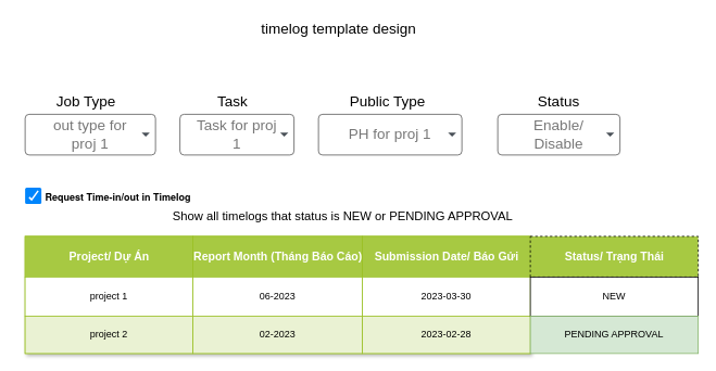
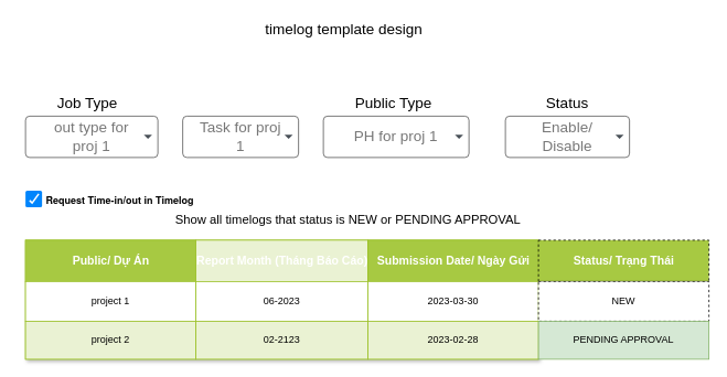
- <mxCell id="14" value="Task" style="text;html=1;strokeColor=none;fillColor=none;align=center;verticalAlign=middle;whiteSpace=wrap;rounded=0;fontSize=18;" parent="1" vertex="1"><mxGeometry x="200" y="110" width="170" height="30" as="geometry" /></mxCell>
- <mxCell id="18" value="&lt;font style=&quot;font-size: 14px;&quot;&gt;Project/ Dự Án&lt;/font&gt;" style="connectable=0;recursiveResize=0;strokeColor=inherit;fillColor=#A7C942;align=center;fontStyle=1;fontColor=#FFFFFF;html=1;" parent="17" vertex="1"><mxGeometry width="206" height="50" as="geometry"><mxRectangle width="206" height="50" as="alternateBounds" /></mxGeometry></mxCell>
+ <mxCell id="18" value="&lt;font style=&quot;font-size: 14px;&quot;&gt;Public/ Dự Án&lt;/font&gt;" style="connectable=0;recursiveResize=0;strokeColor=inherit;fillColor=#A7C942;align=center;fontStyle=1;fontColor=#FFFFFF;html=1;" parent="17" vertex="1"><mxGeometry width="206" height="50" as="geometry"><mxRectangle width="206" height="50" as="alternateBounds" /></mxGeometry></mxCell>
- <mxCell id="19" value="&lt;font style=&quot;font-size: 14px;&quot;&gt;Report Month (Tháng Báo Cáo)&lt;/font&gt;" style="connectable=1;recursiveResize=0;strokeColor=inherit;fillColor=#A7C942;align=center;fontStyle=1;fontColor=#FFFFFF;html=1;movable=1;resizable=1;rotatable=1;deletable=1;editable=1;locked=0;" parent="17" vertex="1"><mxGeometry x="206" width="208" height="50" as="geometry"><mxRectangle width="208" height="50" as="alternateBounds" /></mxGeometry></mxCell>
+ <mxCell id="19" value="&lt;font style=&quot;font-size: 14px;&quot;&gt;Report Month (Tháng Báo Cáo)&lt;/font&gt;" style="connectable=1;recursiveResize=0;strokeColor=inherit;fillColor=#eaf2d3;align=center;fontStyle=1;fontColor=#FFFFFF;html=1;movable=1;resizable=1;rotatable=1;deletable=1;editable=1;locked=0;" parent="17" vertex="1"><mxGeometry x="206" width="208" height="50" as="geometry"><mxRectangle width="208" height="50" as="alternateBounds" /></mxGeometry></mxCell>
- <mxCell id="20" value="&lt;font style=&quot;font-size: 14px;&quot;&gt;Submission Date/ Báo Gửi&lt;/font&gt;" style="connectable=1;recursiveResize=0;strokeColor=inherit;fillColor=#A7C942;align=center;fontStyle=1;fontColor=#FFFFFF;html=1;movable=1;resizable=1;rotatable=1;deletable=1;editable=1;locked=0;" parent="17" vertex="1"><mxGeometry x="414" width="206" height="50" as="geometry"><mxRectangle width="206" height="50" as="alternateBounds" /></mxGeometry></mxCell>
+ <mxCell id="20" value="&lt;font style=&quot;font-size: 14px;&quot;&gt;Submission Date/ Ngày Gửi&lt;/font&gt;" style="connectable=1;recursiveResize=0;strokeColor=inherit;fillColor=#A7C942;align=center;fontStyle=1;fontColor=#FFFFFF;html=1;movable=1;resizable=1;rotatable=1;deletable=1;editable=1;locked=0;" parent="17" vertex="1"><mxGeometry x="414" width="206" height="50" as="geometry"><mxRectangle width="206" height="50" as="alternateBounds" /></mxGeometry></mxCell>
- <mxCell id="30" value="NEW" style="connectable=1;recursiveResize=0;strokeColor=inherit;fillColor=inherit;align=center;whiteSpace=wrap;html=1;movable=1;resizable=1;rotatable=1;deletable=1;editable=1;locked=0;" parent="1" vertex="1"><mxGeometry x="650" y="340" width="206" height="48" as="geometry"><mxRectangle width="206" height="48" as="alternateBounds" /></mxGeometry></mxCell>
+ <mxCell id="30" value="NEW" style="connectable=1;recursiveResize=0;strokeColor=inherit;fillColor=inherit;align=center;whiteSpace=wrap;html=1;movable=1;resizable=1;rotatable=1;deletable=1;editable=1;locked=0;dashed=1;" parent="1" vertex="1"><mxGeometry x="650" y="340" width="206" height="48" as="geometry"><mxRectangle width="206" height="48" as="alternateBounds" /></mxGeometry></mxCell>
- <mxCell id="27" value="02-2023" style="connectable=0;recursiveResize=0;strokeColor=inherit;fillColor=inherit;whiteSpace=wrap;html=1;movable=0;resizable=0;rotatable=0;deletable=0;editable=0;locked=1;" parent="25" vertex="1"><mxGeometry x="206" width="208" height="46" as="geometry"><mxRectangle width="208" height="46" as="alternateBounds" /></mxGeometry></mxCell>
+ <mxCell id="27" value="02-2123" style="connectable=0;recursiveResize=0;strokeColor=inherit;fillColor=inherit;whiteSpace=wrap;html=1;movable=0;resizable=0;rotatable=0;deletable=0;editable=0;locked=1;" parent="25" vertex="1"><mxGeometry x="206" width="208" height="46" as="geometry"><mxRectangle width="208" height="46" as="alternateBounds" /></mxGeometry></mxCell>
